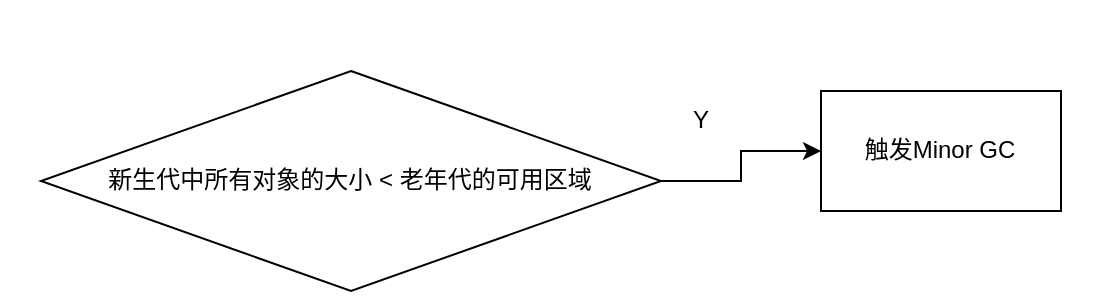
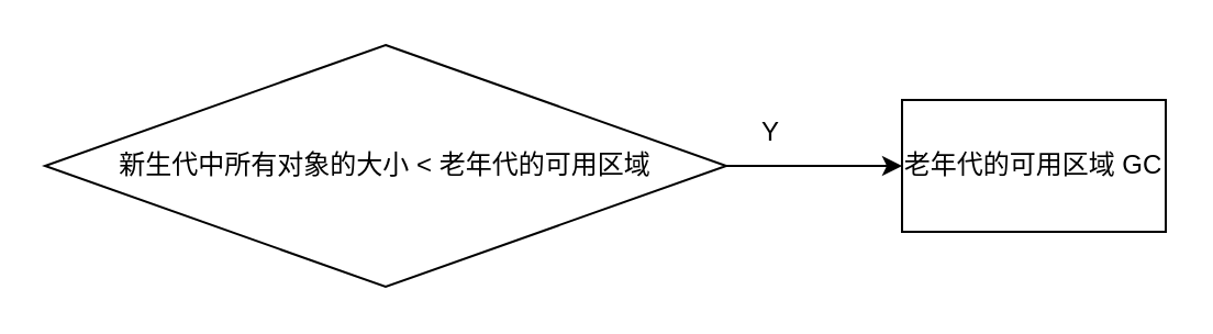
- <mxCell id="4" value="触发Minor GC" style="rounded=0;whiteSpace=wrap;html=1;" vertex="1" parent="1"><mxGeometry x="410" y="45" width="120" height="60" as="geometry" /></mxCell>
+ <mxCell id="4" value="老年代的可用区域 GC" style="rounded=0;whiteSpace=wrap;html=1;" vertex="1" parent="1"><mxGeometry x="410" y="45" width="120" height="60" as="geometry" /></mxCell>
- <mxCell id="3" value="&lt;span&gt;新生代中所有对象的大小 &amp;lt; 老年代的可用区域&lt;/span&gt;" style="rhombus;whiteSpace=wrap;html=1;" vertex="1" parent="1"><mxGeometry x="20" y="35" width="310" height="110" as="geometry" /></mxCell>
+ <mxCell id="3" value="&lt;span&gt;新生代中所有对象的大小 &amp;lt; 老年代的可用区域&lt;/span&gt;" style="rhombus;whiteSpace=wrap;html=1;" vertex="1" parent="1"><mxGeometry x="20" y="20" width="310" height="110" as="geometry" /></mxCell>
